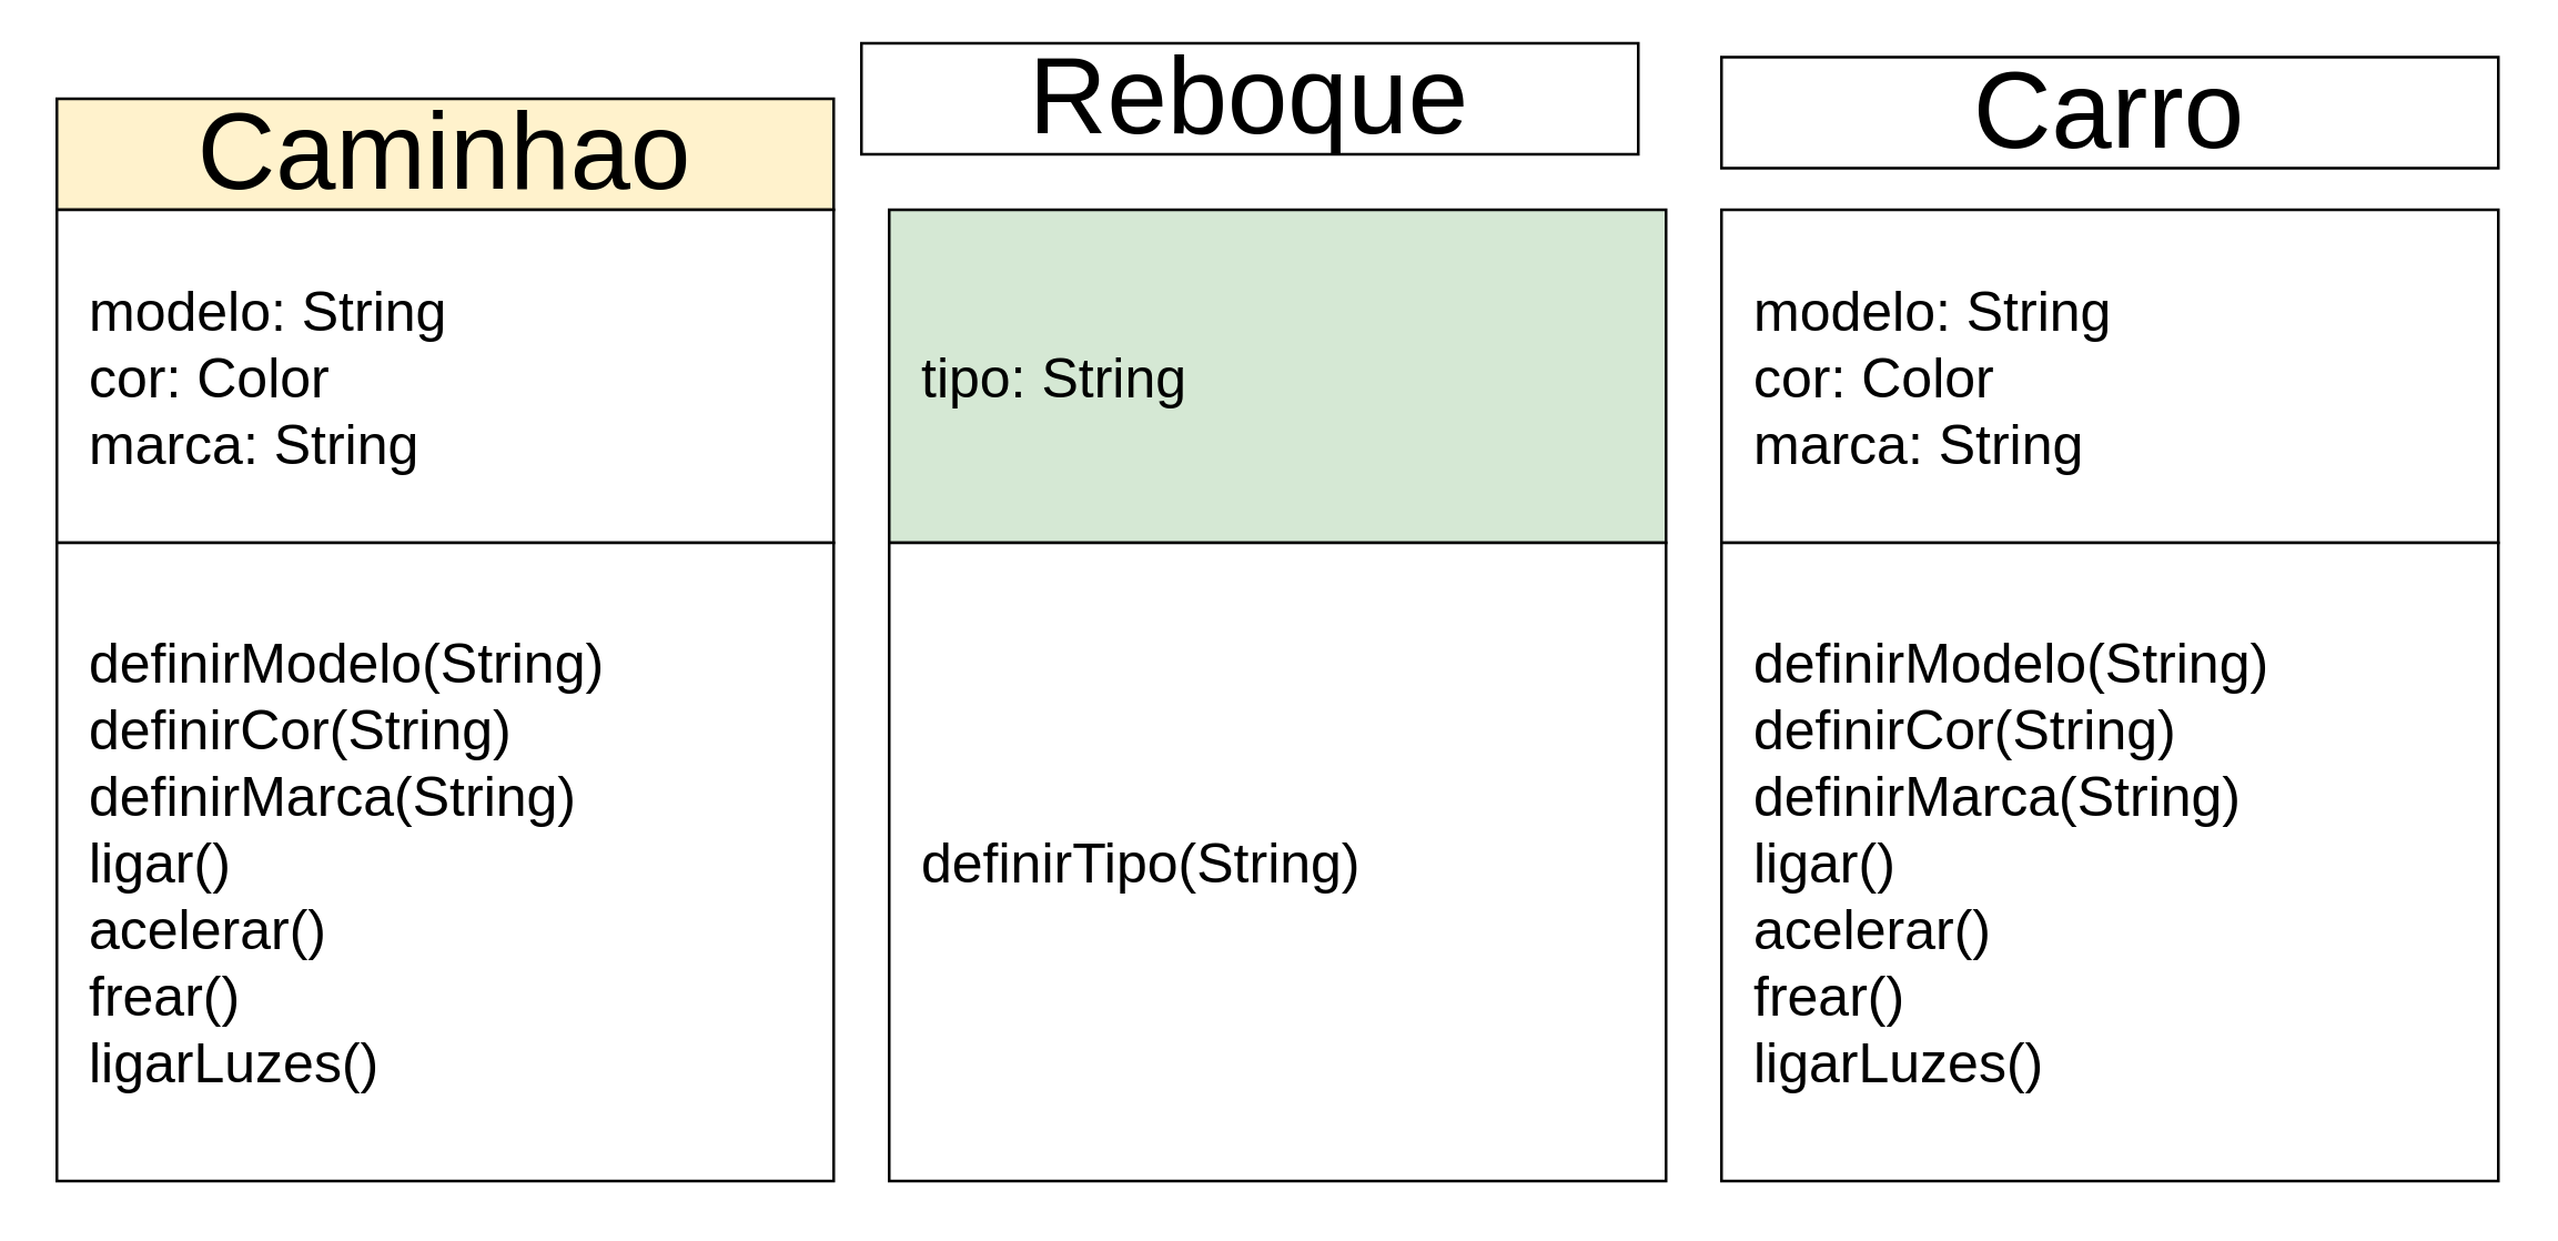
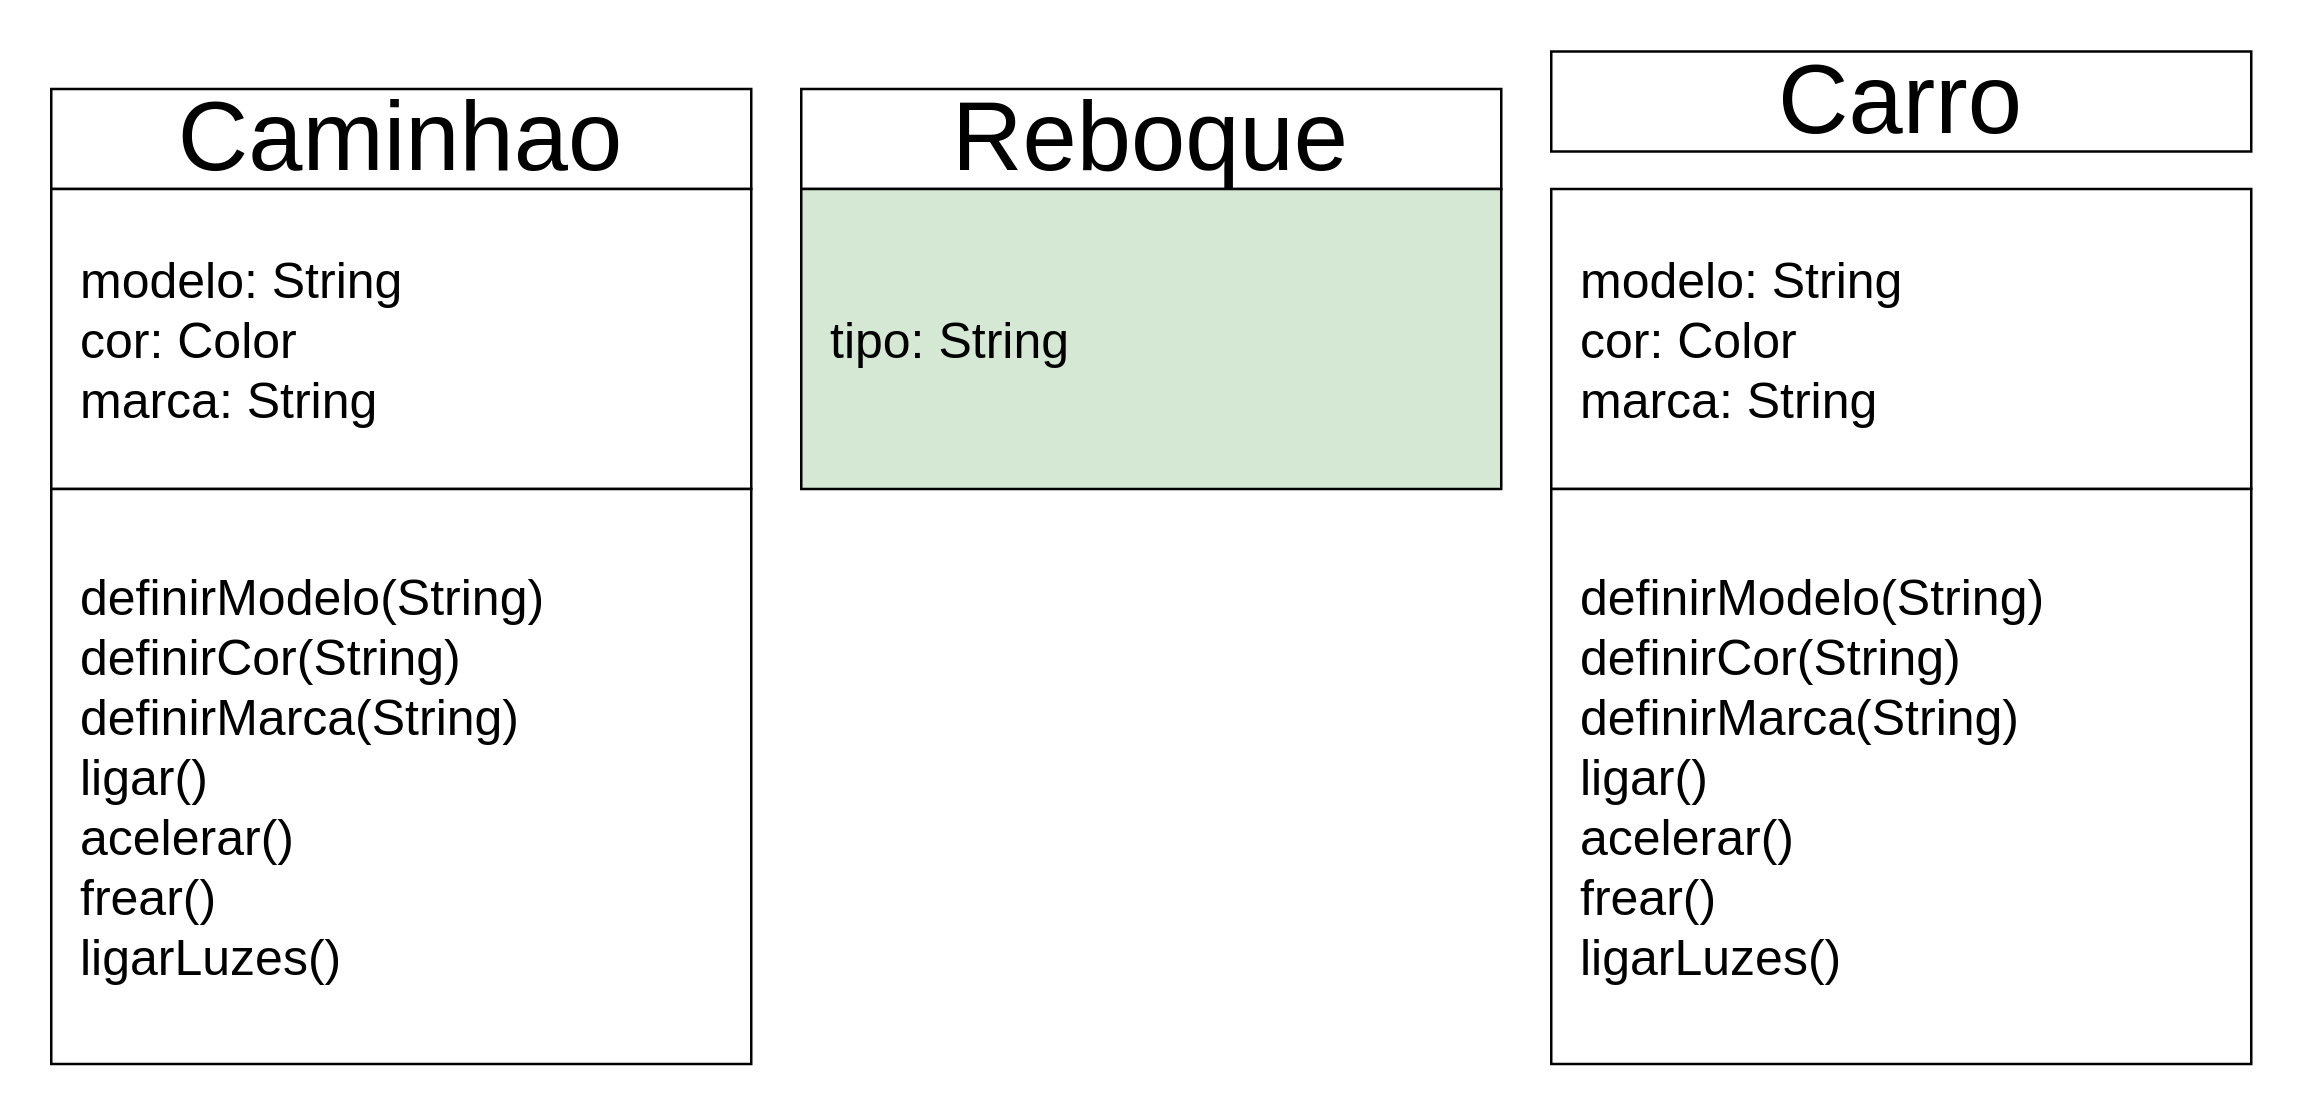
- <mxCell id="5" value="&lt;font style=&quot;font-size: 39px;&quot;&gt;Reboque&lt;/font&gt;" style="rounded=0;whiteSpace=wrap;html=1;" parent="1" vertex="1"><mxGeometry x="310" y="15" width="280" height="40" as="geometry" /></mxCell>
+ <mxCell id="5" value="&lt;font style=&quot;font-size: 39px;&quot;&gt;Reboque&lt;/font&gt;" style="rounded=0;whiteSpace=wrap;html=1;" parent="1" vertex="1"><mxGeometry x="320" y="35" width="280" height="40" as="geometry" /></mxCell>
- <mxCell id="2" value="&lt;font style=&quot;font-size: 39px;&quot;&gt;Caminhao&lt;/font&gt;" style="rounded=0;whiteSpace=wrap;html=1;fillColor=#fff2cc;" parent="1" vertex="1"><mxGeometry x="20" y="35" width="280" height="40" as="geometry" /></mxCell>
+ <mxCell id="2" value="&lt;font style=&quot;font-size: 39px;&quot;&gt;Caminhao&lt;/font&gt;" style="rounded=0;whiteSpace=wrap;html=1;" parent="1" vertex="1"><mxGeometry x="20" y="35" width="280" height="40" as="geometry" /></mxCell>
- <mxCell id="7" value="definirTipo(String)&lt;br&gt;" style="rounded=0;whiteSpace=wrap;html=1;fontSize=20;align=left;spacingLeft=10;" parent="1" vertex="1"><mxGeometry x="320" y="195" width="280" height="230" as="geometry" /></mxCell>
